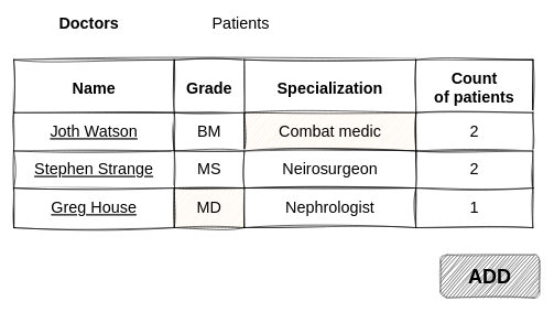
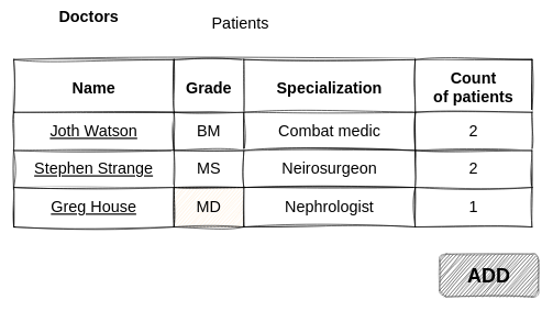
- <mxCell id="2" value="Doctors" style="text;strokeColor=none;fillColor=none;align=center;verticalAlign=middle;whiteSpace=wrap;rounded=0;fontSize=24;fontStyle=1;labelBackgroundColor=none;fontFamily=Helvetica;swimlaneLine=0;shadow=0;sketch=1;curveFitting=1;jiggle=2;" parent="1" vertex="1"><mxGeometry x="44" y="20" width="180" height="30" as="geometry" /></mxCell>
+ <mxCell id="2" value="Doctors" style="text;strokeColor=none;fillColor=none;align=center;verticalAlign=middle;whiteSpace=wrap;rounded=0;fontSize=24;fontStyle=1;labelBackgroundColor=none;fontFamily=Helvetica;swimlaneLine=0;shadow=0;sketch=1;curveFitting=1;jiggle=2;" parent="1" vertex="1"><mxGeometry x="44" y="10" width="180" height="30" as="geometry" /></mxCell>
- <mxCell id="13" value="Combat medic" style="connectable=0;recursiveResize=0;align=center;whiteSpace=wrap;fontSize=24;labelBackgroundColor=none;rounded=0;fontFamily=Helvetica;swimlaneLine=0;shadow=0;sketch=1;curveFitting=1;jiggle=2;fillColor=#ffe6cc;" parent="10" vertex="1"><mxGeometry x="349" width="260" height="58" as="geometry"><mxRectangle width="260" height="58" as="alternateBounds" /></mxGeometry></mxCell>
+ <mxCell id="13" value="Combat medic" style="connectable=0;recursiveResize=0;align=center;whiteSpace=wrap;fontSize=24;labelBackgroundColor=none;rounded=0;fontFamily=Helvetica;swimlaneLine=0;shadow=0;sketch=1;curveFitting=1;jiggle=2;" parent="10" vertex="1"><mxGeometry x="349" width="260" height="58" as="geometry"><mxRectangle width="260" height="58" as="alternateBounds" /></mxGeometry></mxCell>
